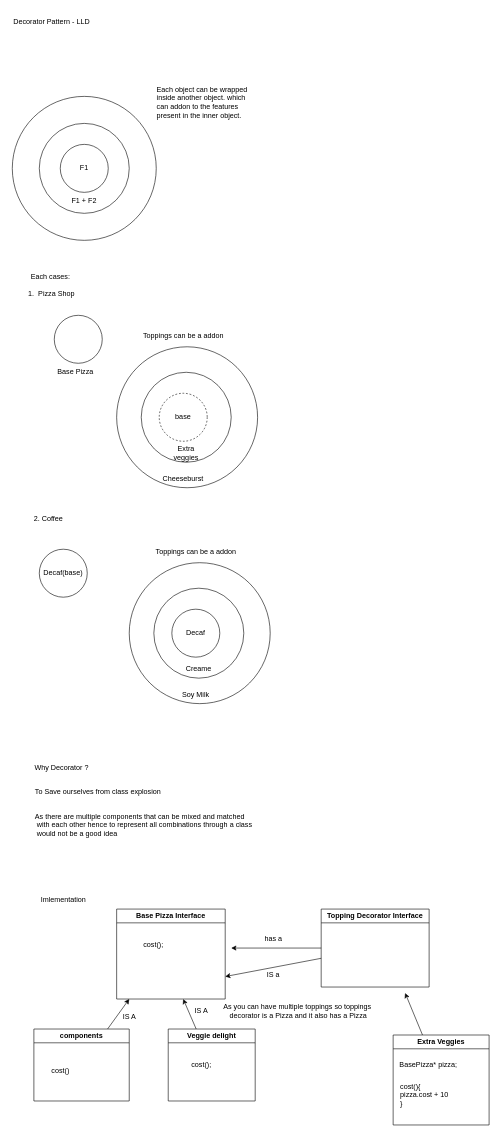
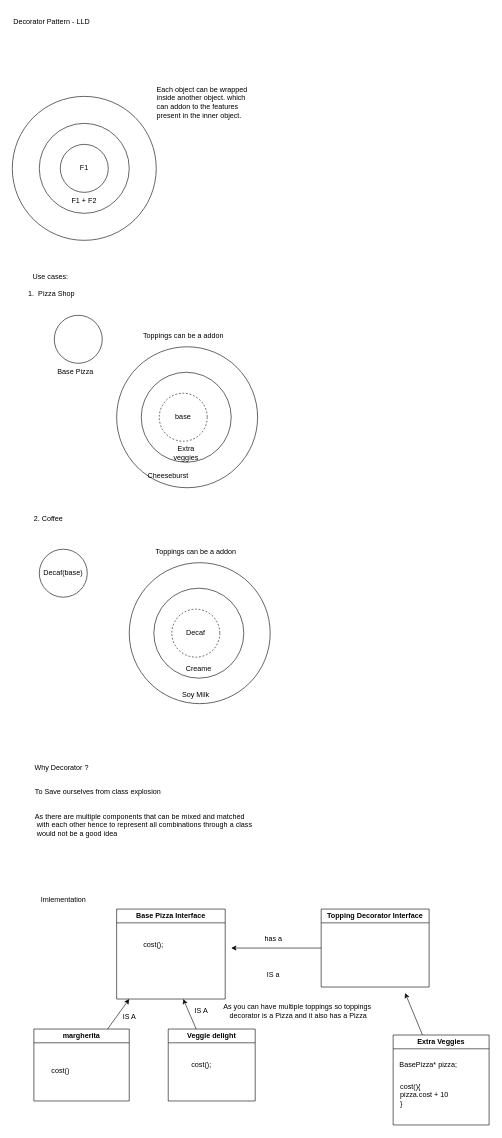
- <mxCell id="8" value="Each cases:&amp;nbsp;&lt;br&gt;&lt;br&gt;1.&amp;nbsp; Pizza Shop" style="text;html=1;align=center;verticalAlign=middle;resizable=0;points=[];autosize=1;strokeColor=none;fillColor=none;" vertex="1" parent="1"><mxGeometry x="35" y="445" width="100" height="60" as="geometry" /></mxCell>
+ <mxCell id="8" value="Use cases:&amp;nbsp;&lt;br&gt;&lt;br&gt;1.&amp;nbsp; Pizza Shop" style="text;html=1;align=center;verticalAlign=middle;resizable=0;points=[];autosize=1;strokeColor=none;fillColor=none;" vertex="1" parent="1"><mxGeometry x="35" y="445" width="100" height="60" as="geometry" /></mxCell>
- <mxCell id="16" value="Cheeseburst" style="text;html=1;strokeColor=none;fillColor=none;align=center;verticalAlign=middle;whiteSpace=wrap;rounded=0;" vertex="1" parent="1"><mxGeometry x="275" y="783" width="60" height="30" as="geometry" /></mxCell>
+ <mxCell id="16" value="Cheeseburst" style="text;html=1;strokeColor=none;fillColor=none;align=center;verticalAlign=middle;whiteSpace=wrap;rounded=0;" vertex="1" parent="1"><mxGeometry x="250" y="778" width="60" height="30" as="geometry" /></mxCell>
- <mxCell id="22" value="Decaf" style="ellipse;whiteSpace=wrap;html=1;aspect=fixed;" vertex="1" parent="1"><mxGeometry x="286" y="1015" width="80" height="80" as="geometry" /></mxCell>
+ <mxCell id="22" value="Decaf" style="ellipse;whiteSpace=wrap;html=1;aspect=fixed;dashed=1;" vertex="1" parent="1"><mxGeometry x="286" y="1015" width="80" height="80" as="geometry" /></mxCell>
- <mxCell id="40" value="" style="edgeStyle=none;html=1;entryX=1;entryY=0.75;entryDx=0;entryDy=0;" edge="1" parent="1" source="41" target="29"><mxGeometry relative="1" as="geometry" /></mxCell>
- <mxCell id="32" value="components" style="swimlane;whiteSpace=wrap;html=1;startSize=23;" vertex="1" parent="1"><mxGeometry x="56" y="1715" width="159" height="120" as="geometry" /></mxCell>
+ <mxCell id="32" value="margherita" style="swimlane;whiteSpace=wrap;html=1;startSize=23;" vertex="1" parent="1"><mxGeometry x="56" y="1715" width="159" height="120" as="geometry" /></mxCell>
